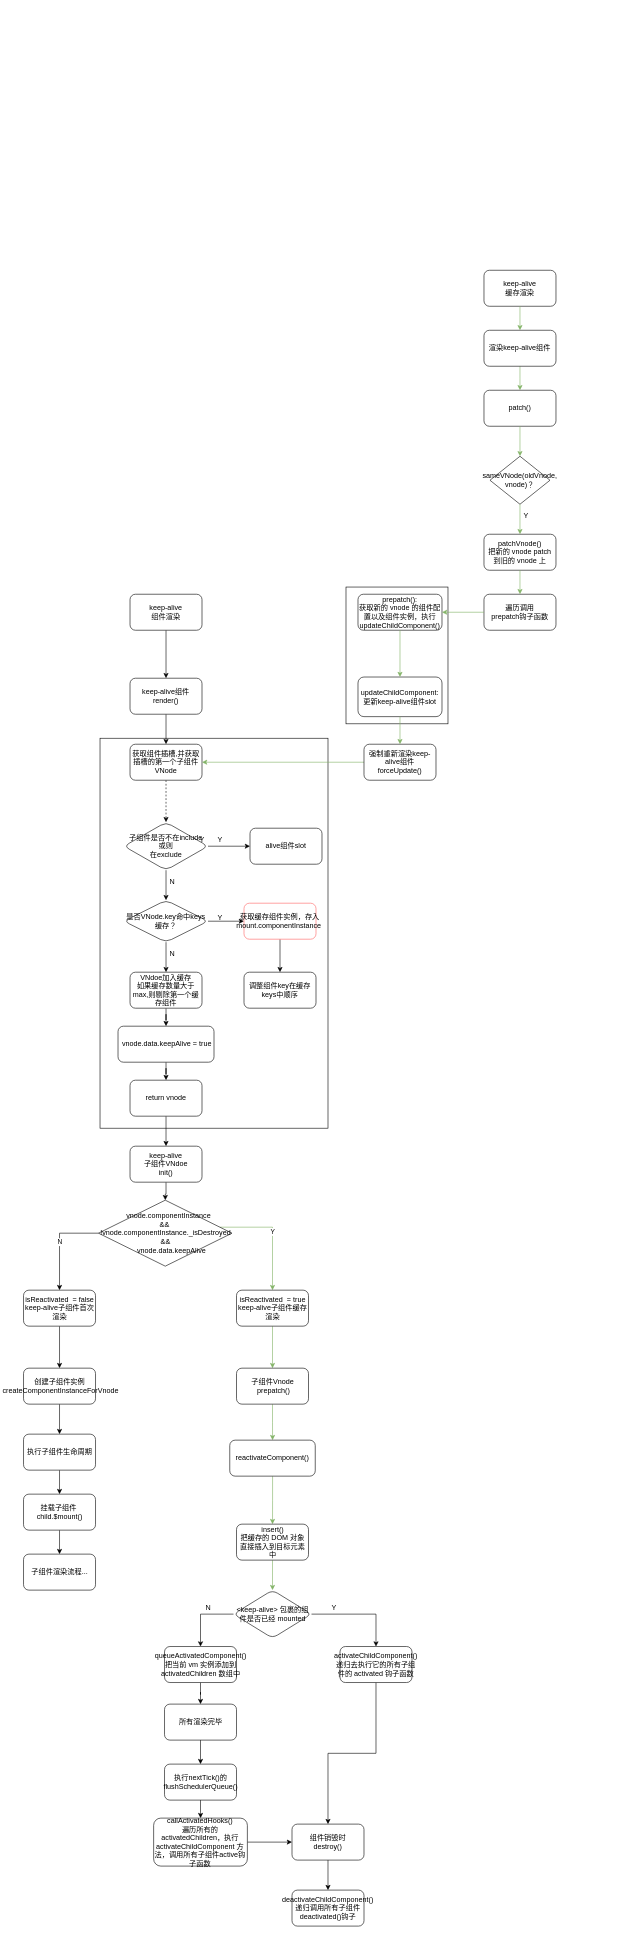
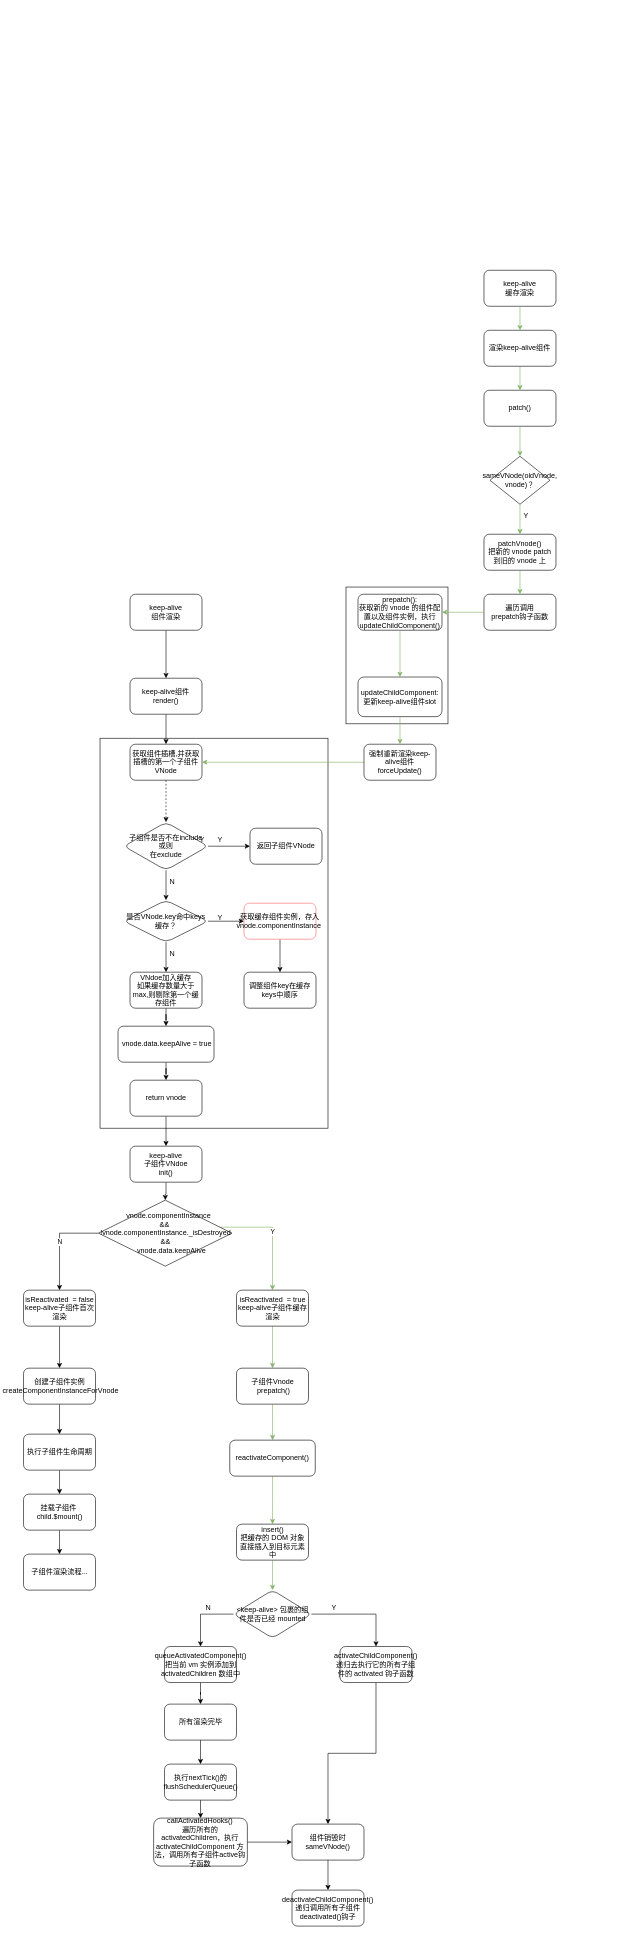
- <mxCell id="12" value="alive组件slot" style="whiteSpace=wrap;html=1;rounded=1;" vertex="1" parent="1"><mxGeometry x="398" y="1380" width="120" height="60" as="geometry" /></mxCell>
+ <mxCell id="12" value="返回子组件VNode" style="whiteSpace=wrap;html=1;rounded=1;" vertex="1" parent="1"><mxGeometry x="398" y="1380" width="120" height="60" as="geometry" /></mxCell>
- <mxCell id="19" value="获取缓存组件实例，存入&lt;br&gt;mount.componentInstance&amp;nbsp;" style="whiteSpace=wrap;html=1;rounded=1;strokeColor=#FF6666;" vertex="1" parent="1"><mxGeometry x="388" y="1505" width="120" height="60" as="geometry" /></mxCell>
+ <mxCell id="19" value="获取缓存组件实例，存入&lt;br&gt;vnode.componentInstance&amp;nbsp;" style="whiteSpace=wrap;html=1;rounded=1;strokeColor=#FF6666;" vertex="1" parent="1"><mxGeometry x="388" y="1505" width="120" height="60" as="geometry" /></mxCell>
- <mxCell id="92" value="组件销毁时&lt;br&gt;destroy()" style="whiteSpace=wrap;html=1;rounded=1;" vertex="1" parent="1"><mxGeometry x="468.005" y="3040" width="120" height="60" as="geometry" /></mxCell>
+ <mxCell id="92" value="组件销毁时&lt;br&gt;sameVNode()" style="whiteSpace=wrap;html=1;rounded=1;" vertex="1" parent="1"><mxGeometry x="468.005" y="3040" width="120" height="60" as="geometry" /></mxCell>
